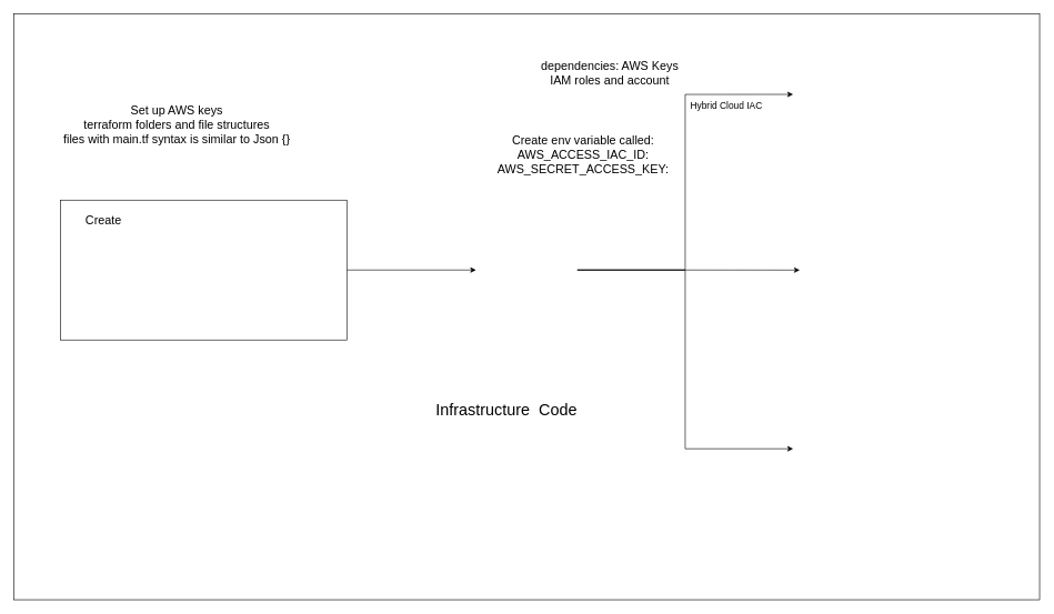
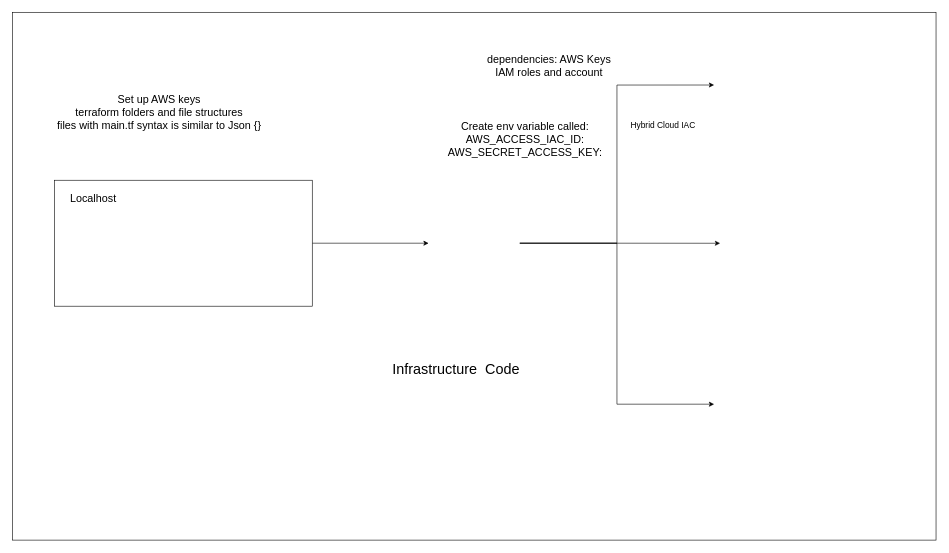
- <mxCell id="18" value="&lt;font style=&quot;font-size: 14px&quot;&gt;Hybrid Cloud IAC&lt;/font&gt;" style="text;html=1;strokeColor=none;fillColor=none;align=center;verticalAlign=middle;whiteSpace=wrap;rounded=0;" vertex="1" parent="1"><mxGeometry x="1030" y="148" width="120" height="20" as="geometry" /></mxCell>
+ <mxCell id="18" value="&lt;font style=&quot;font-size: 14px&quot;&gt;Hybrid Cloud IAC&lt;/font&gt;" style="text;html=1;strokeColor=none;fillColor=none;align=center;verticalAlign=middle;whiteSpace=wrap;rounded=0;" vertex="1" parent="1"><mxGeometry x="1045" y="198" width="120" height="20" as="geometry" /></mxCell>
- <mxCell id="8" value="&lt;font style=&quot;font-size: 18px&quot;&gt;Create&lt;/font&gt;" style="text;html=1;strokeColor=none;fillColor=none;align=center;verticalAlign=middle;whiteSpace=wrap;rounded=0;" vertex="1" parent="1"><mxGeometry x="80" y="300" width="150" height="60" as="geometry" /></mxCell>
+ <mxCell id="8" value="&lt;font style=&quot;font-size: 18px&quot;&gt;Localhost&lt;/font&gt;" style="text;html=1;strokeColor=none;fillColor=none;align=center;verticalAlign=middle;whiteSpace=wrap;rounded=0;" vertex="1" parent="1"><mxGeometry x="80" y="300" width="150" height="60" as="geometry" /></mxCell>
